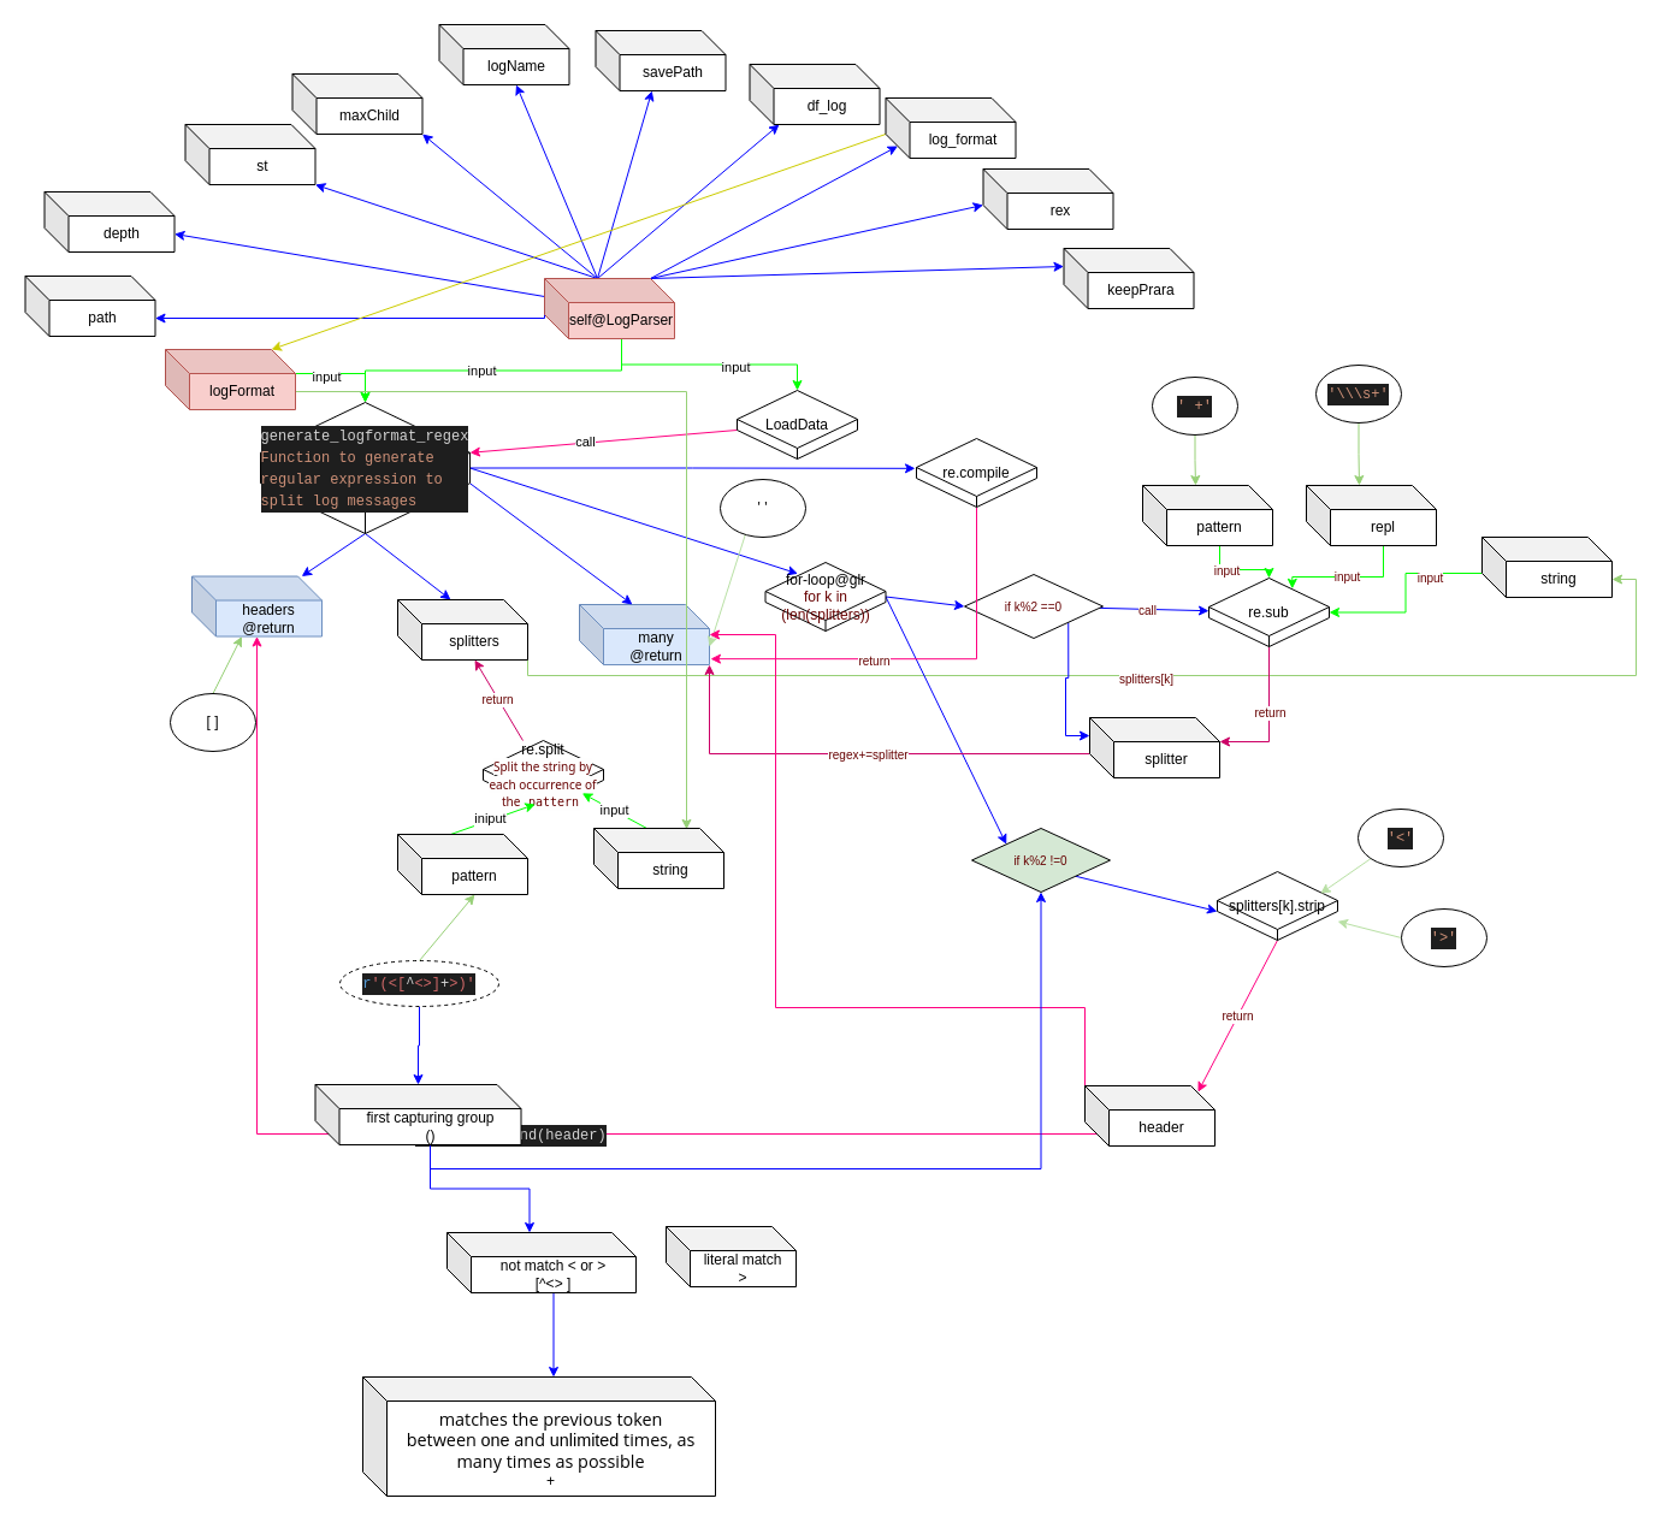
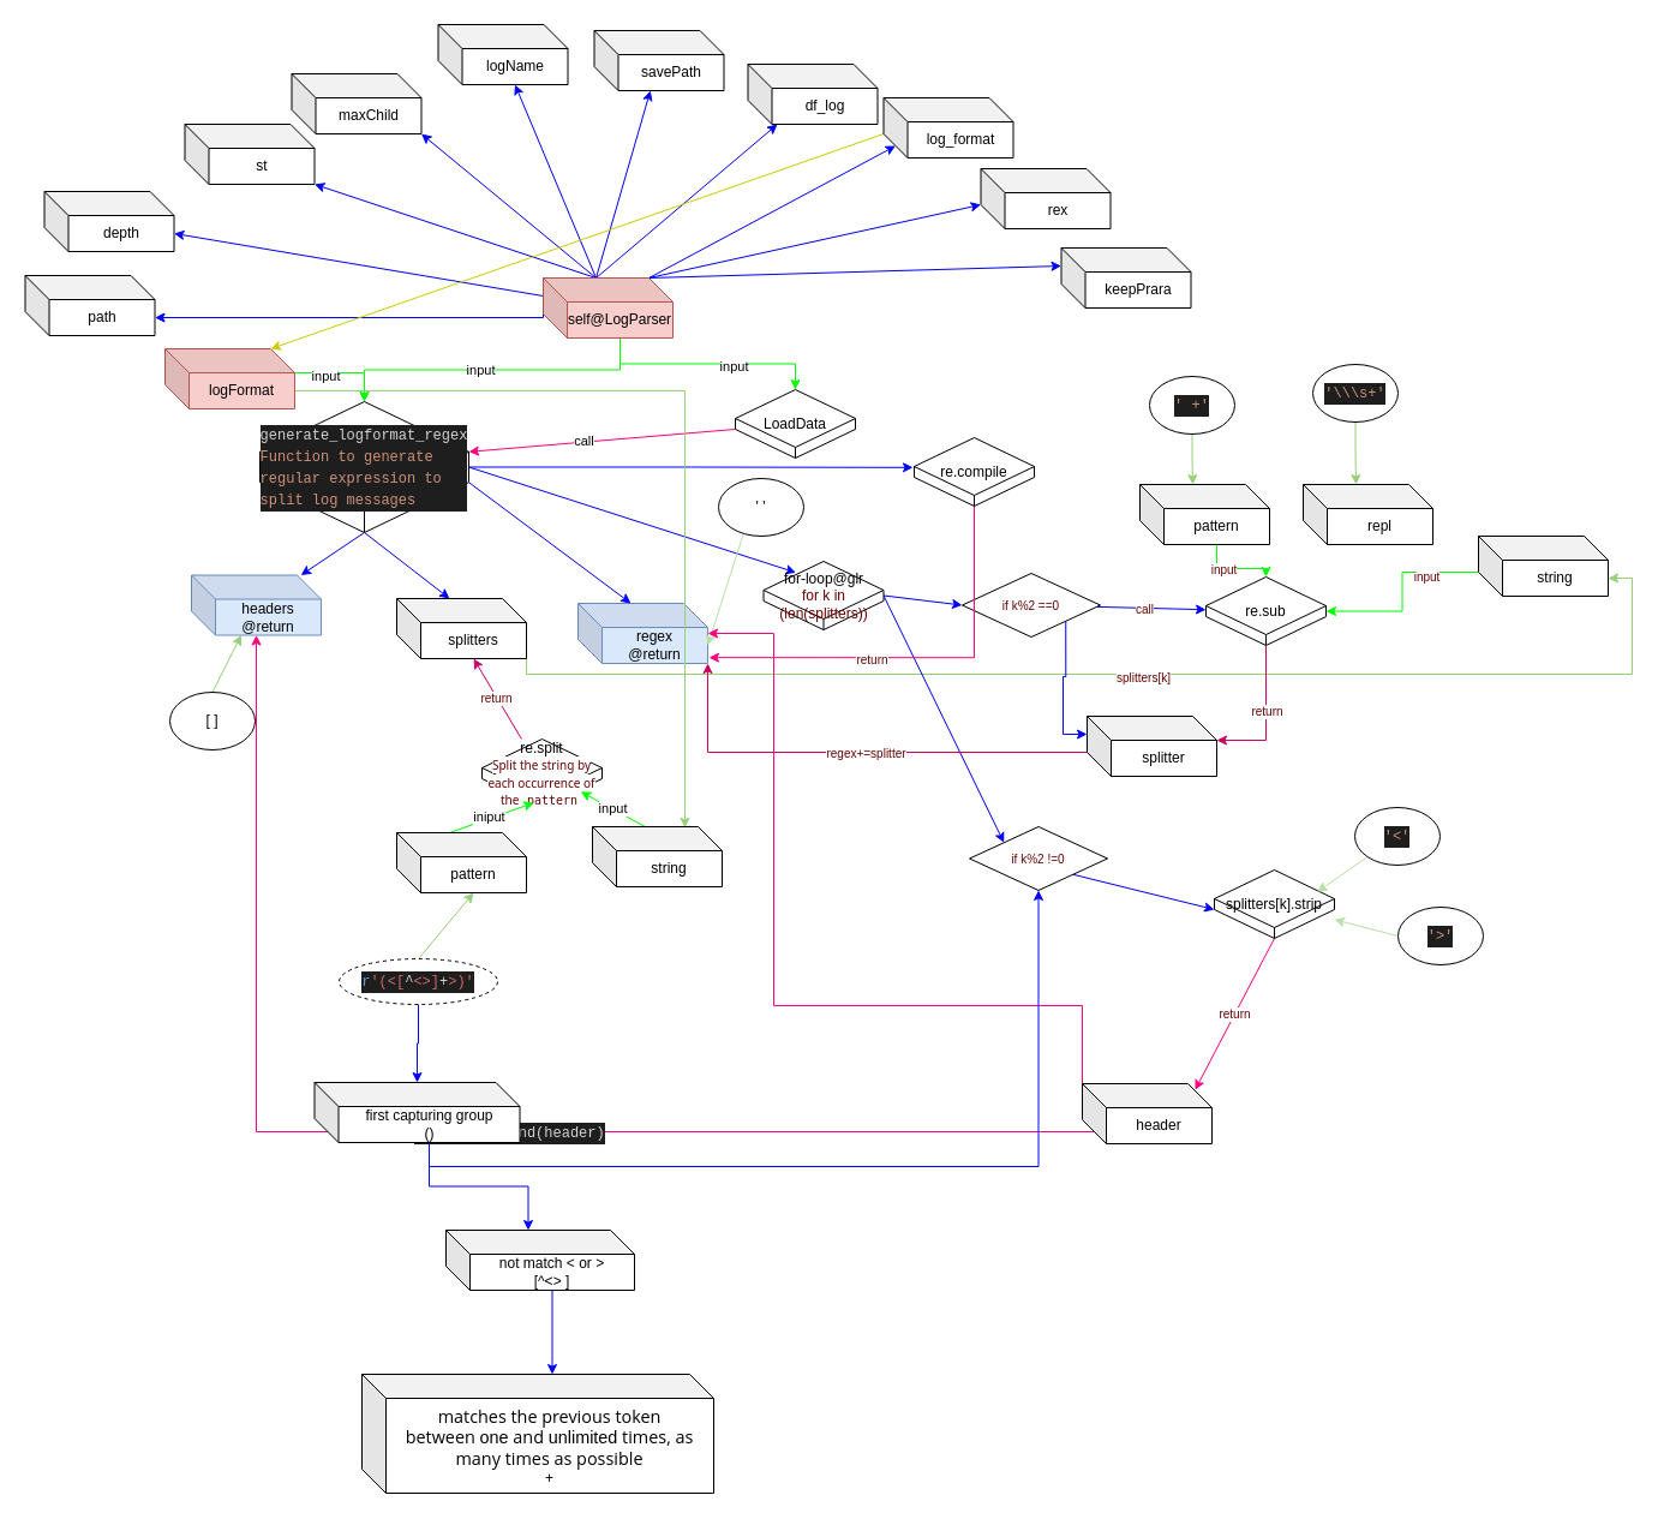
- <mxCell id="74" value="input" style="edgeStyle=orthogonalEdgeStyle;rounded=0;orthogonalLoop=1;jettySize=auto;html=1;exitX=0;exitY=0;exitDx=64;exitDy=50;exitPerimeter=0;entryX=0.693;entryY=0.155;entryDx=0;entryDy=0;entryPerimeter=0;strokeColor=#00FF00;fontSize=10;fontColor=#660000;" edge="1" parent="1" source="75" target="70"><mxGeometry relative="1" as="geometry"><Array as="points"><mxPoint x="1149" y="479" /><mxPoint x="1073" y="479" /></Array></mxGeometry></mxCell>
- <mxCell id="31" value="&lt;font color=&quot;#000000&quot;&gt;&lt;span style=&quot;caret-color: rgb(0, 0, 0);&quot;&gt;many&lt;br&gt;@return&lt;br&gt;&lt;/span&gt;&lt;/font&gt;" style="shape=cube;whiteSpace=wrap;html=1;boundedLbl=1;backgroundOutline=1;darkOpacity=0.05;darkOpacity2=0.1;fillColor=#dae8fc;strokeColor=#6c8ebf;" vertex="1" parent="1"><mxGeometry x="481" y="502" width="108" height="50" as="geometry" /></mxCell>
+ <mxCell id="31" value="&lt;font color=&quot;#000000&quot;&gt;&lt;span style=&quot;caret-color: rgb(0, 0, 0);&quot;&gt;regex&lt;br&gt;@return&lt;br&gt;&lt;/span&gt;&lt;/font&gt;" style="shape=cube;whiteSpace=wrap;html=1;boundedLbl=1;backgroundOutline=1;darkOpacity=0.05;darkOpacity2=0.1;fillColor=#dae8fc;strokeColor=#6c8ebf;" vertex="1" parent="1"><mxGeometry x="481" y="502" width="108" height="50" as="geometry" /></mxCell>
- <mxCell id="87" value="if k%2 !=0" style="rhombus;whiteSpace=wrap;html=1;fontSize=10;fontColor=#660000;fillColor=#d5e8d4;" vertex="1" parent="1"><mxGeometry x="807" y="688" width="115" height="53" as="geometry" /></mxCell>
+ <mxCell id="87" value="if k%2 !=0" style="rhombus;whiteSpace=wrap;html=1;fontSize=10;fontColor=#660000;" vertex="1" parent="1"><mxGeometry x="807" y="688" width="115" height="53" as="geometry" /></mxCell>
- <mxCell id="107" value="&lt;font color=&quot;#000000&quot;&gt;&lt;span style=&quot;caret-color: rgb(0, 0, 0);&quot;&gt;literal match&lt;br&gt;&amp;gt;&lt;br&gt;&lt;/span&gt;&lt;/font&gt;" style="shape=cube;whiteSpace=wrap;html=1;boundedLbl=1;backgroundOutline=1;darkOpacity=0.05;darkOpacity2=0.1;fontColor=#67AB9F;" vertex="1" parent="1"><mxGeometry x="553" y="1019" width="108" height="50" as="geometry" /></mxCell>
